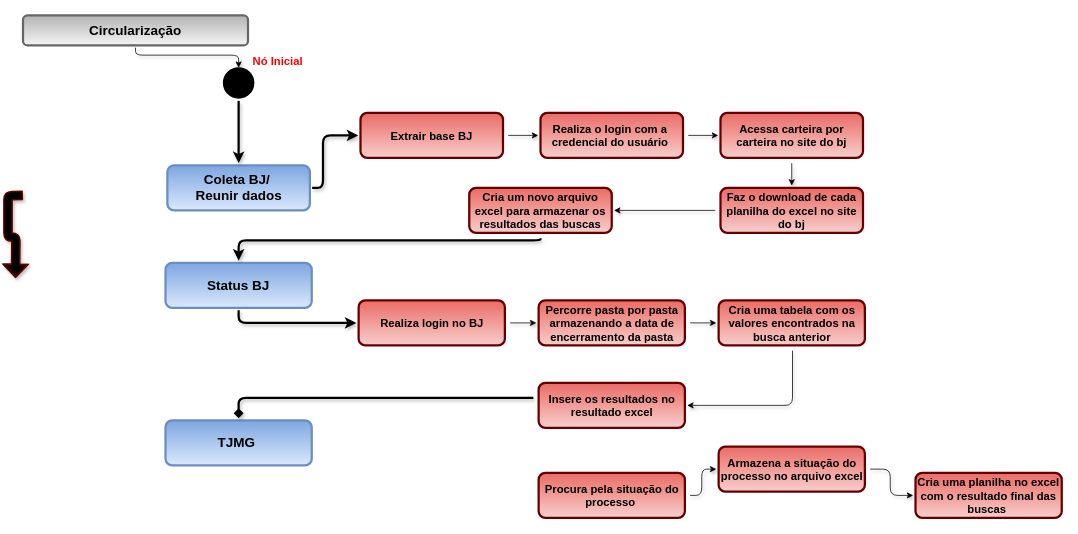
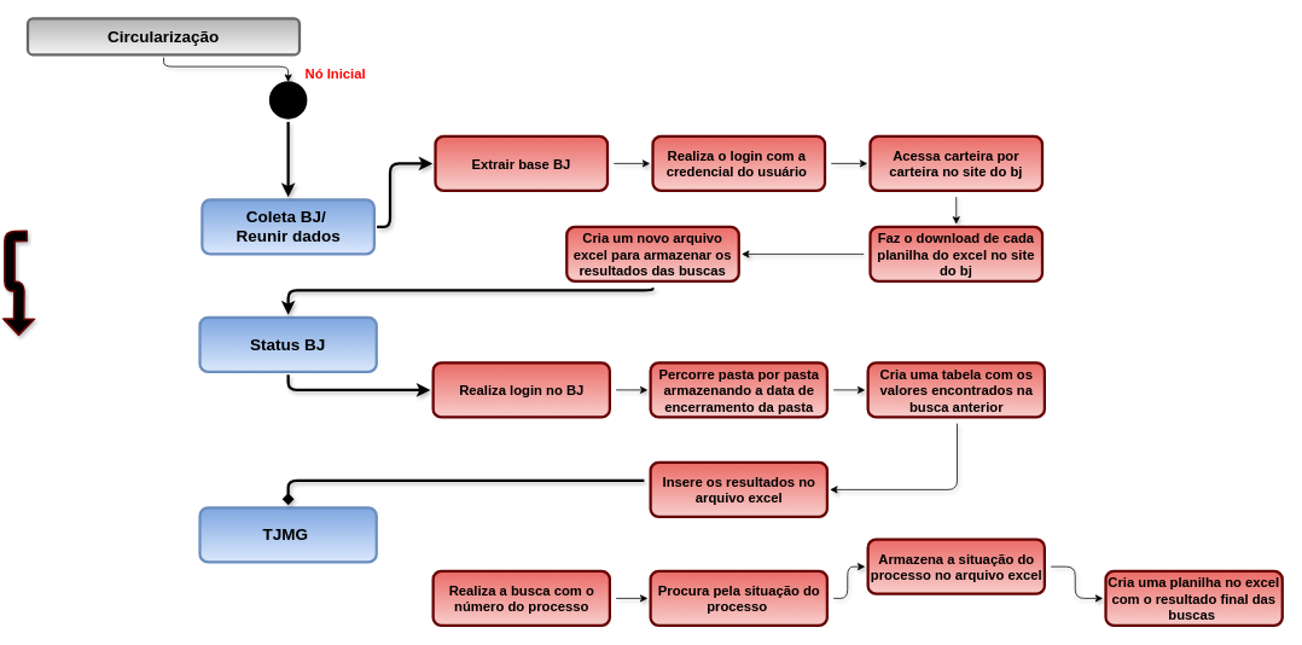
- <mxCell id="31" value="Insere os resultados no resultado excel" style="shape=ext;rounded=1;html=1;whiteSpace=wrap;fillColor=#f8cecc;strokeColor=#660000;gradientColor=#ea6b66;fontStyle=1;fontSize=15;strokeWidth=3;perimeterSpacing=3;fontFamily=Arial;gradientDirection=north;" vertex="1" parent="1"><mxGeometry x="717.5" y="510" width="195" height="60" as="geometry" /></mxCell>
+ <mxCell id="31" value="Insere os resultados no arquivo excel" style="shape=ext;rounded=1;html=1;whiteSpace=wrap;fillColor=#f8cecc;strokeColor=#660000;gradientColor=#ea6b66;fontStyle=1;fontSize=15;strokeWidth=3;perimeterSpacing=3;fontFamily=Arial;gradientDirection=north;" vertex="1" parent="1"><mxGeometry x="717.5" y="510" width="195" height="60" as="geometry" /></mxCell>
+ <mxCell id="33" value="Realiza a busca com o número do processo" style="shape=ext;rounded=1;html=1;whiteSpace=wrap;fillColor=#f8cecc;strokeColor=#660000;gradientColor=#ea6b66;fontStyle=1;fontSize=15;strokeWidth=3;perimeterSpacing=3;fontFamily=Arial;gradientDirection=north;" vertex="1" parent="1"><mxGeometry x="477.5" y="630" width="195" height="60" as="geometry" /></mxCell>
+ <mxCell id="32" style="edgeStyle=orthogonalEdgeStyle;comic=0;orthogonalLoop=1;jettySize=auto;html=1;entryX=0;entryY=0.5;entryDx=0;entryDy=0;shadow=1;startArrow=none;startFill=0;startSize=2;sourcePerimeterSpacing=4;endArrow=classic;endFill=1;targetPerimeterSpacing=0;strokeColor=#000000;strokeWidth=1;fillColor=#000000;gradientColor=#660000;fontFamily=Arial;fontSize=15;fontColor=#FF0000;" edge="1" parent="1" source="33" target="35"><mxGeometry relative="1" as="geometry" /></mxCell>
